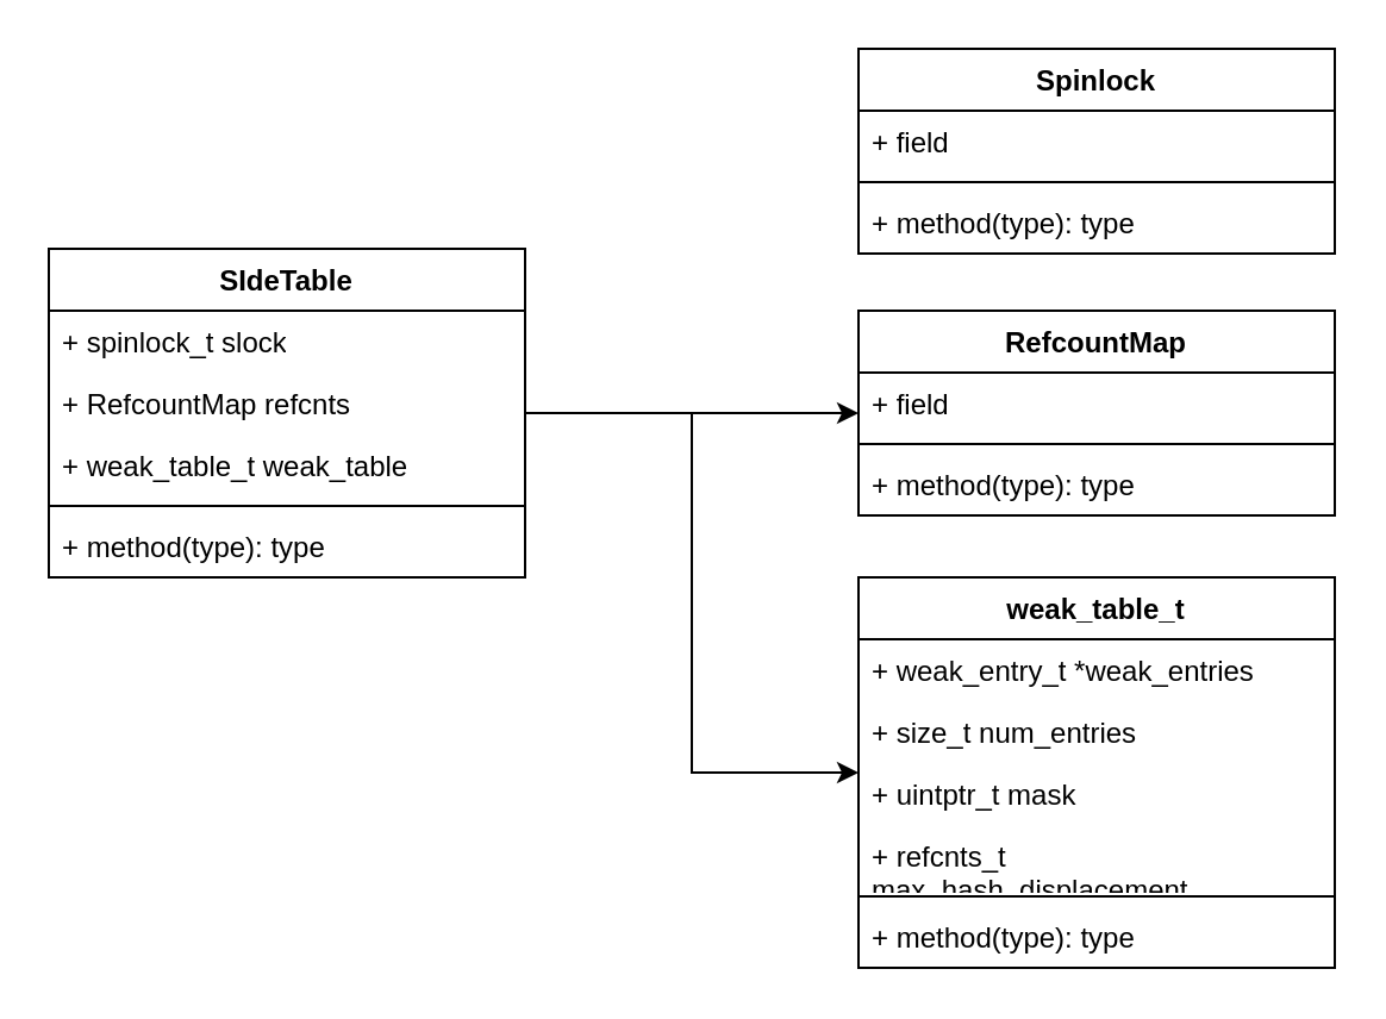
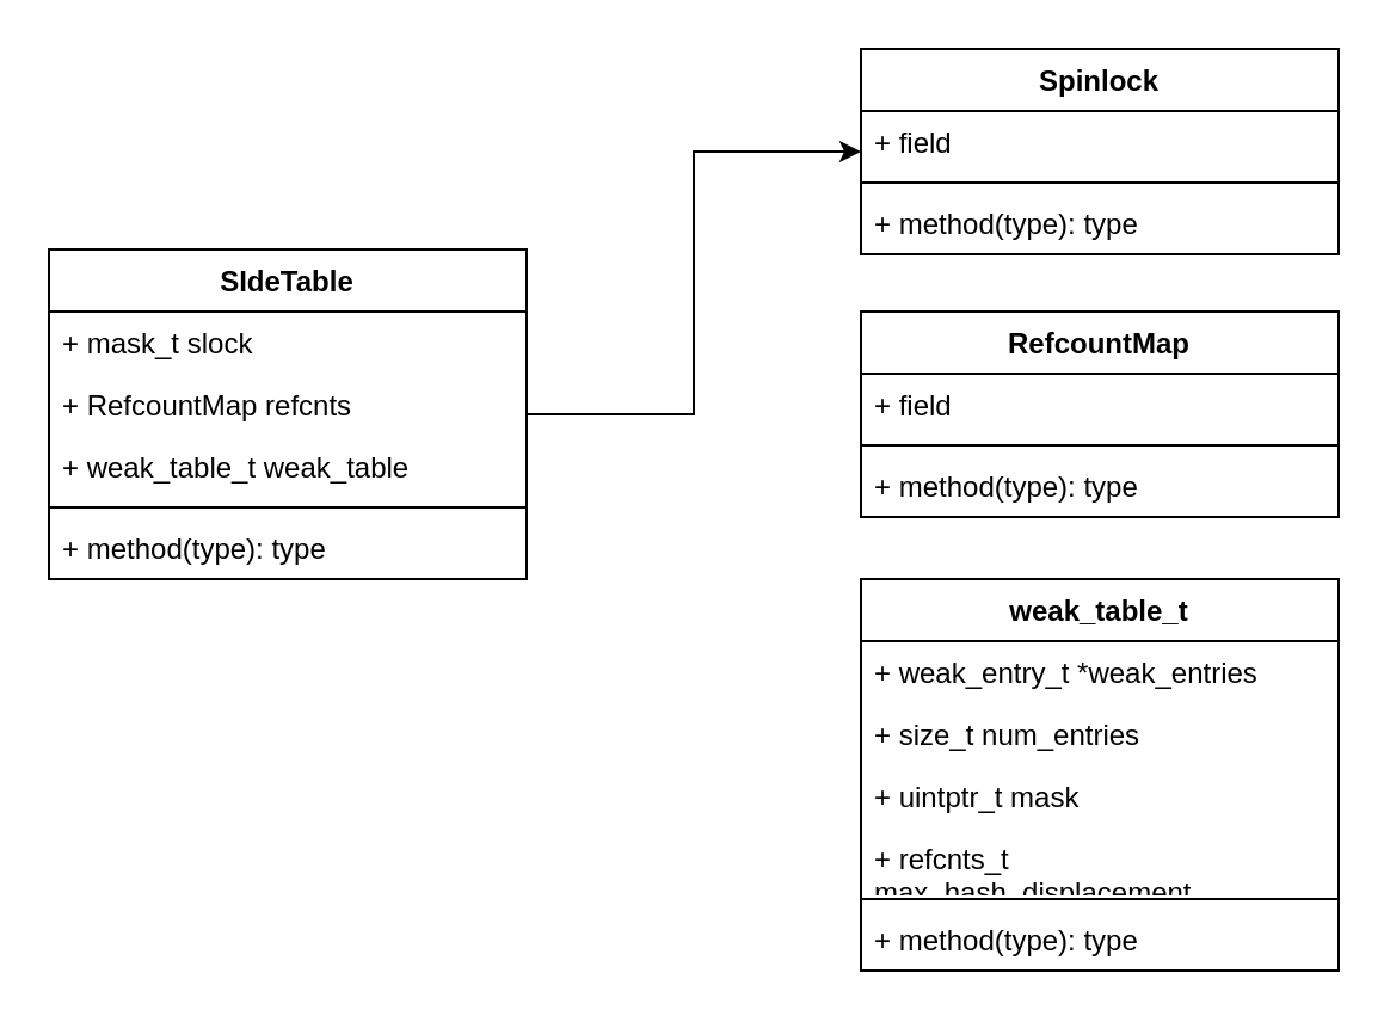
+ <mxCell id="2" style="edgeStyle=orthogonalEdgeStyle;rounded=0;orthogonalLoop=1;jettySize=auto;html=1;" edge="1" parent="1" source="5" target="11"><mxGeometry relative="1" as="geometry" /></mxCell>
- <mxCell id="6" value="+ spinlock_t slock" style="text;strokeColor=none;fillColor=none;align=left;verticalAlign=top;spacingLeft=4;spacingRight=4;overflow=hidden;rotatable=0;points=[[0,0.5],[1,0.5]];portConstraint=eastwest;whiteSpace=wrap;html=1;" vertex="1" parent="5"><mxGeometry y="26" width="200" height="26" as="geometry" /></mxCell>
+ <mxCell id="6" value="+ mask_t slock" style="text;strokeColor=none;fillColor=none;align=left;verticalAlign=top;spacingLeft=4;spacingRight=4;overflow=hidden;rotatable=0;points=[[0,0.5],[1,0.5]];portConstraint=eastwest;whiteSpace=wrap;html=1;" vertex="1" parent="5"><mxGeometry y="26" width="200" height="26" as="geometry" /></mxCell>
- <mxCell id="3" style="edgeStyle=orthogonalEdgeStyle;rounded=0;orthogonalLoop=1;jettySize=auto;html=1;" edge="1" parent="1" source="5" target="15"><mxGeometry relative="1" as="geometry" /></mxCell>
- <mxCell id="4" style="edgeStyle=orthogonalEdgeStyle;rounded=0;orthogonalLoop=1;jettySize=auto;html=1;" edge="1" parent="1" source="5" target="19"><mxGeometry relative="1" as="geometry" /></mxCell>
